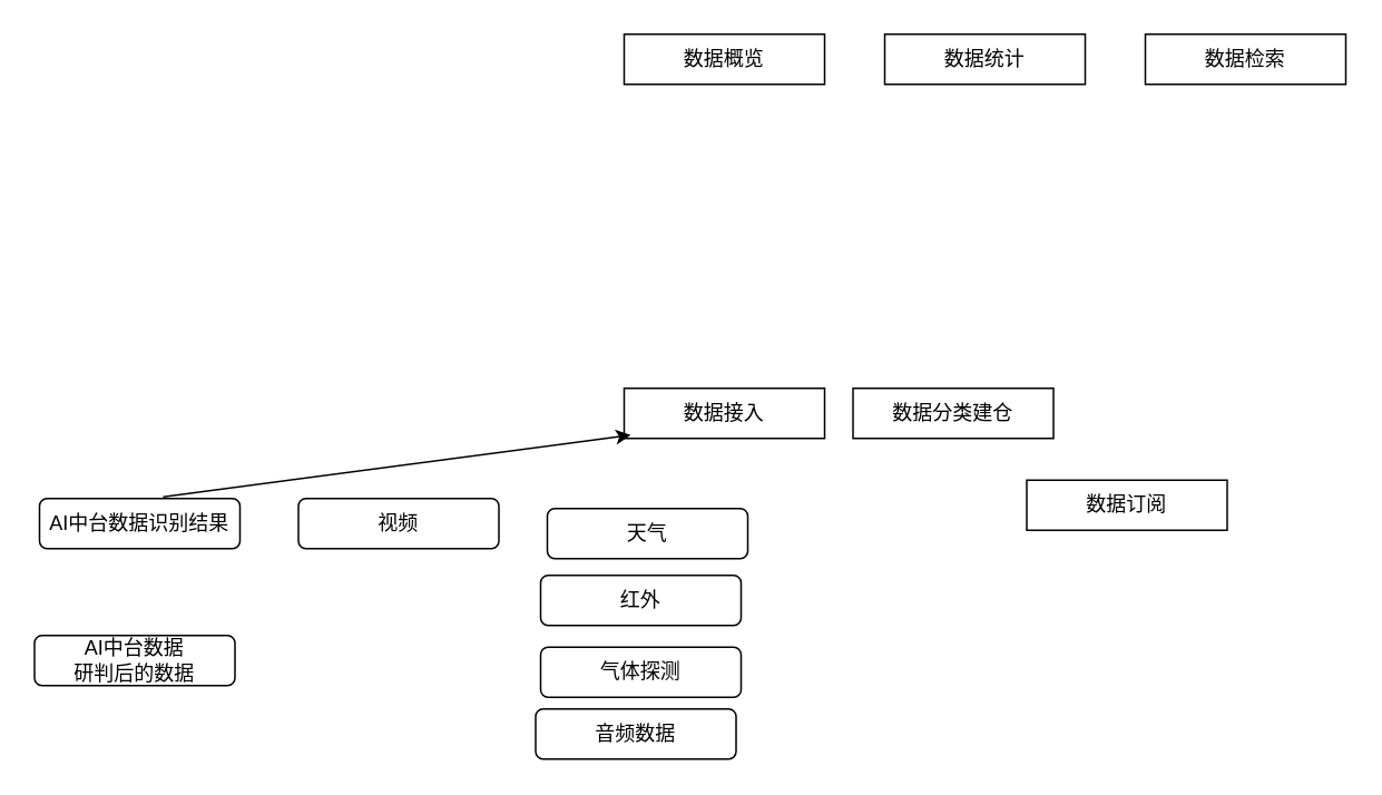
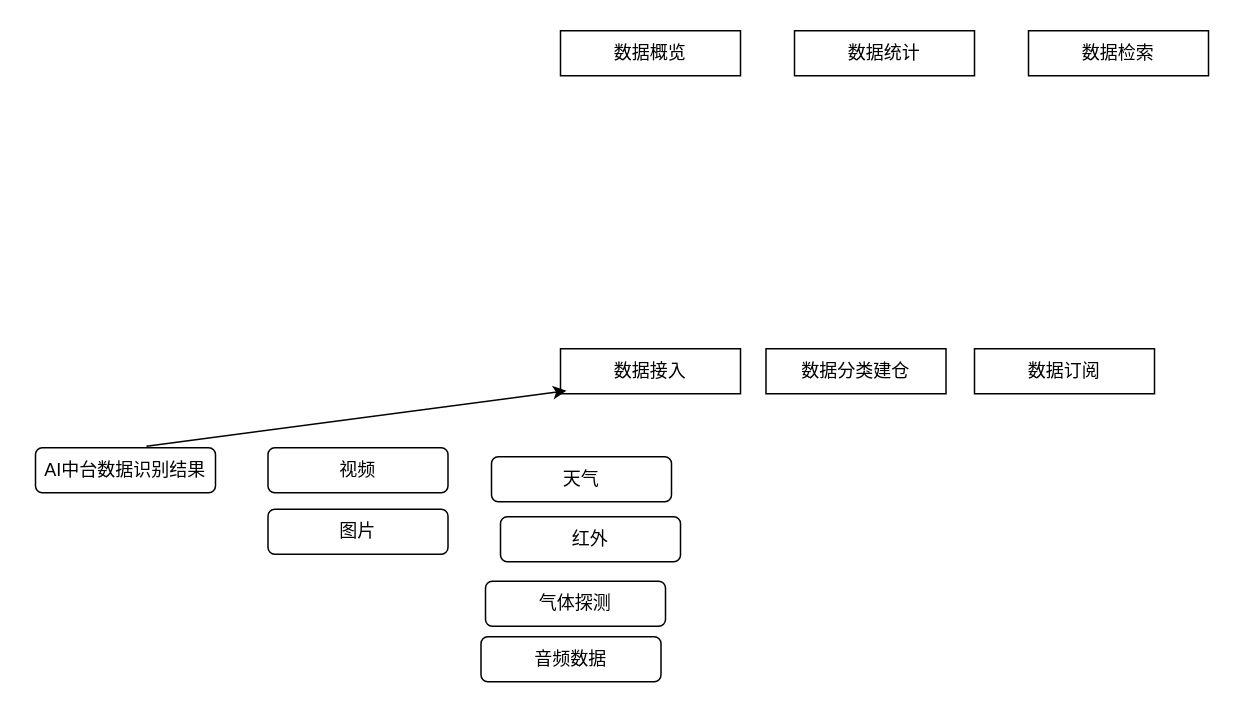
- <mxCell id="7" value="数据订阅" style="rounded=0;whiteSpace=wrap;html=1;" vertex="1" parent="1"><mxGeometry x="614" y="287" width="120" height="30" as="geometry" /></mxCell>
+ <mxCell id="7" value="数据订阅" style="rounded=0;whiteSpace=wrap;html=1;" vertex="1" parent="1"><mxGeometry x="649" y="232" width="120" height="30" as="geometry" /></mxCell>
+ <mxCell id="12" value="图片" style="rounded=1;whiteSpace=wrap;html=1;" vertex="1" parent="1"><mxGeometry x="178" y="339" width="120" height="30" as="geometry" /></mxCell>
- <mxCell id="14" value="红外" style="rounded=1;whiteSpace=wrap;html=1;" vertex="1" parent="1"><mxGeometry x="323" y="344" width="120" height="30" as="geometry" /></mxCell>
+ <mxCell id="14" value="红外" style="rounded=1;whiteSpace=wrap;html=1;" vertex="1" parent="1"><mxGeometry x="333" y="344" width="120" height="30" as="geometry" /></mxCell>
- <mxCell id="10" value="AI中台数据&lt;br&gt;研判后的数据" style="rounded=1;whiteSpace=wrap;html=1;" vertex="1" parent="1"><mxGeometry x="20" y="380" width="120" height="30" as="geometry" /></mxCell>
